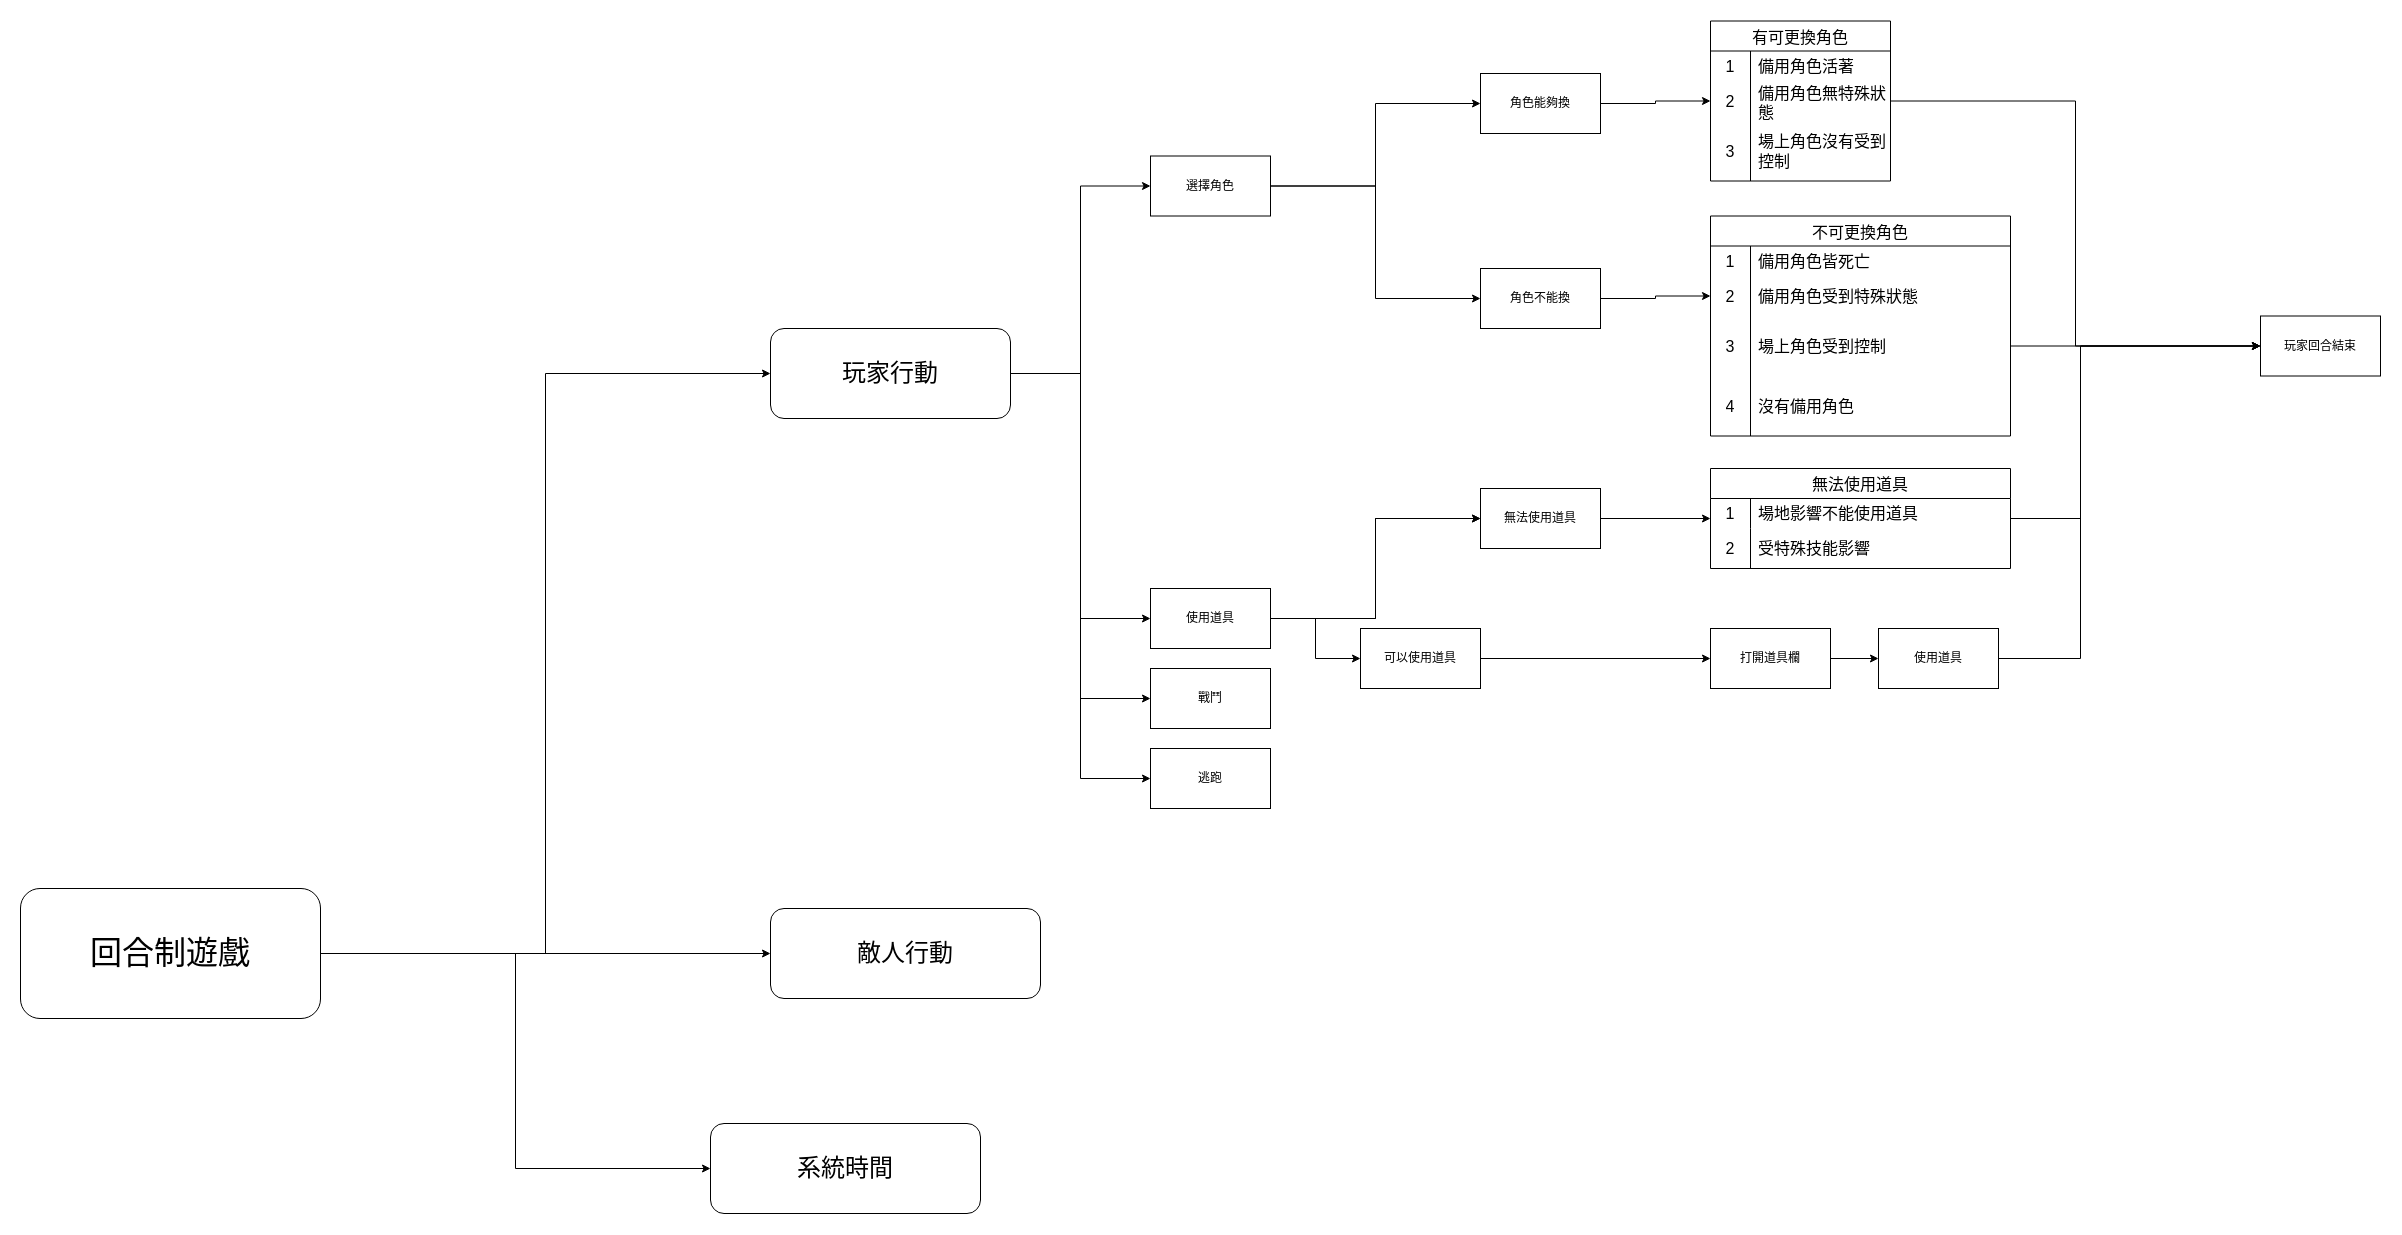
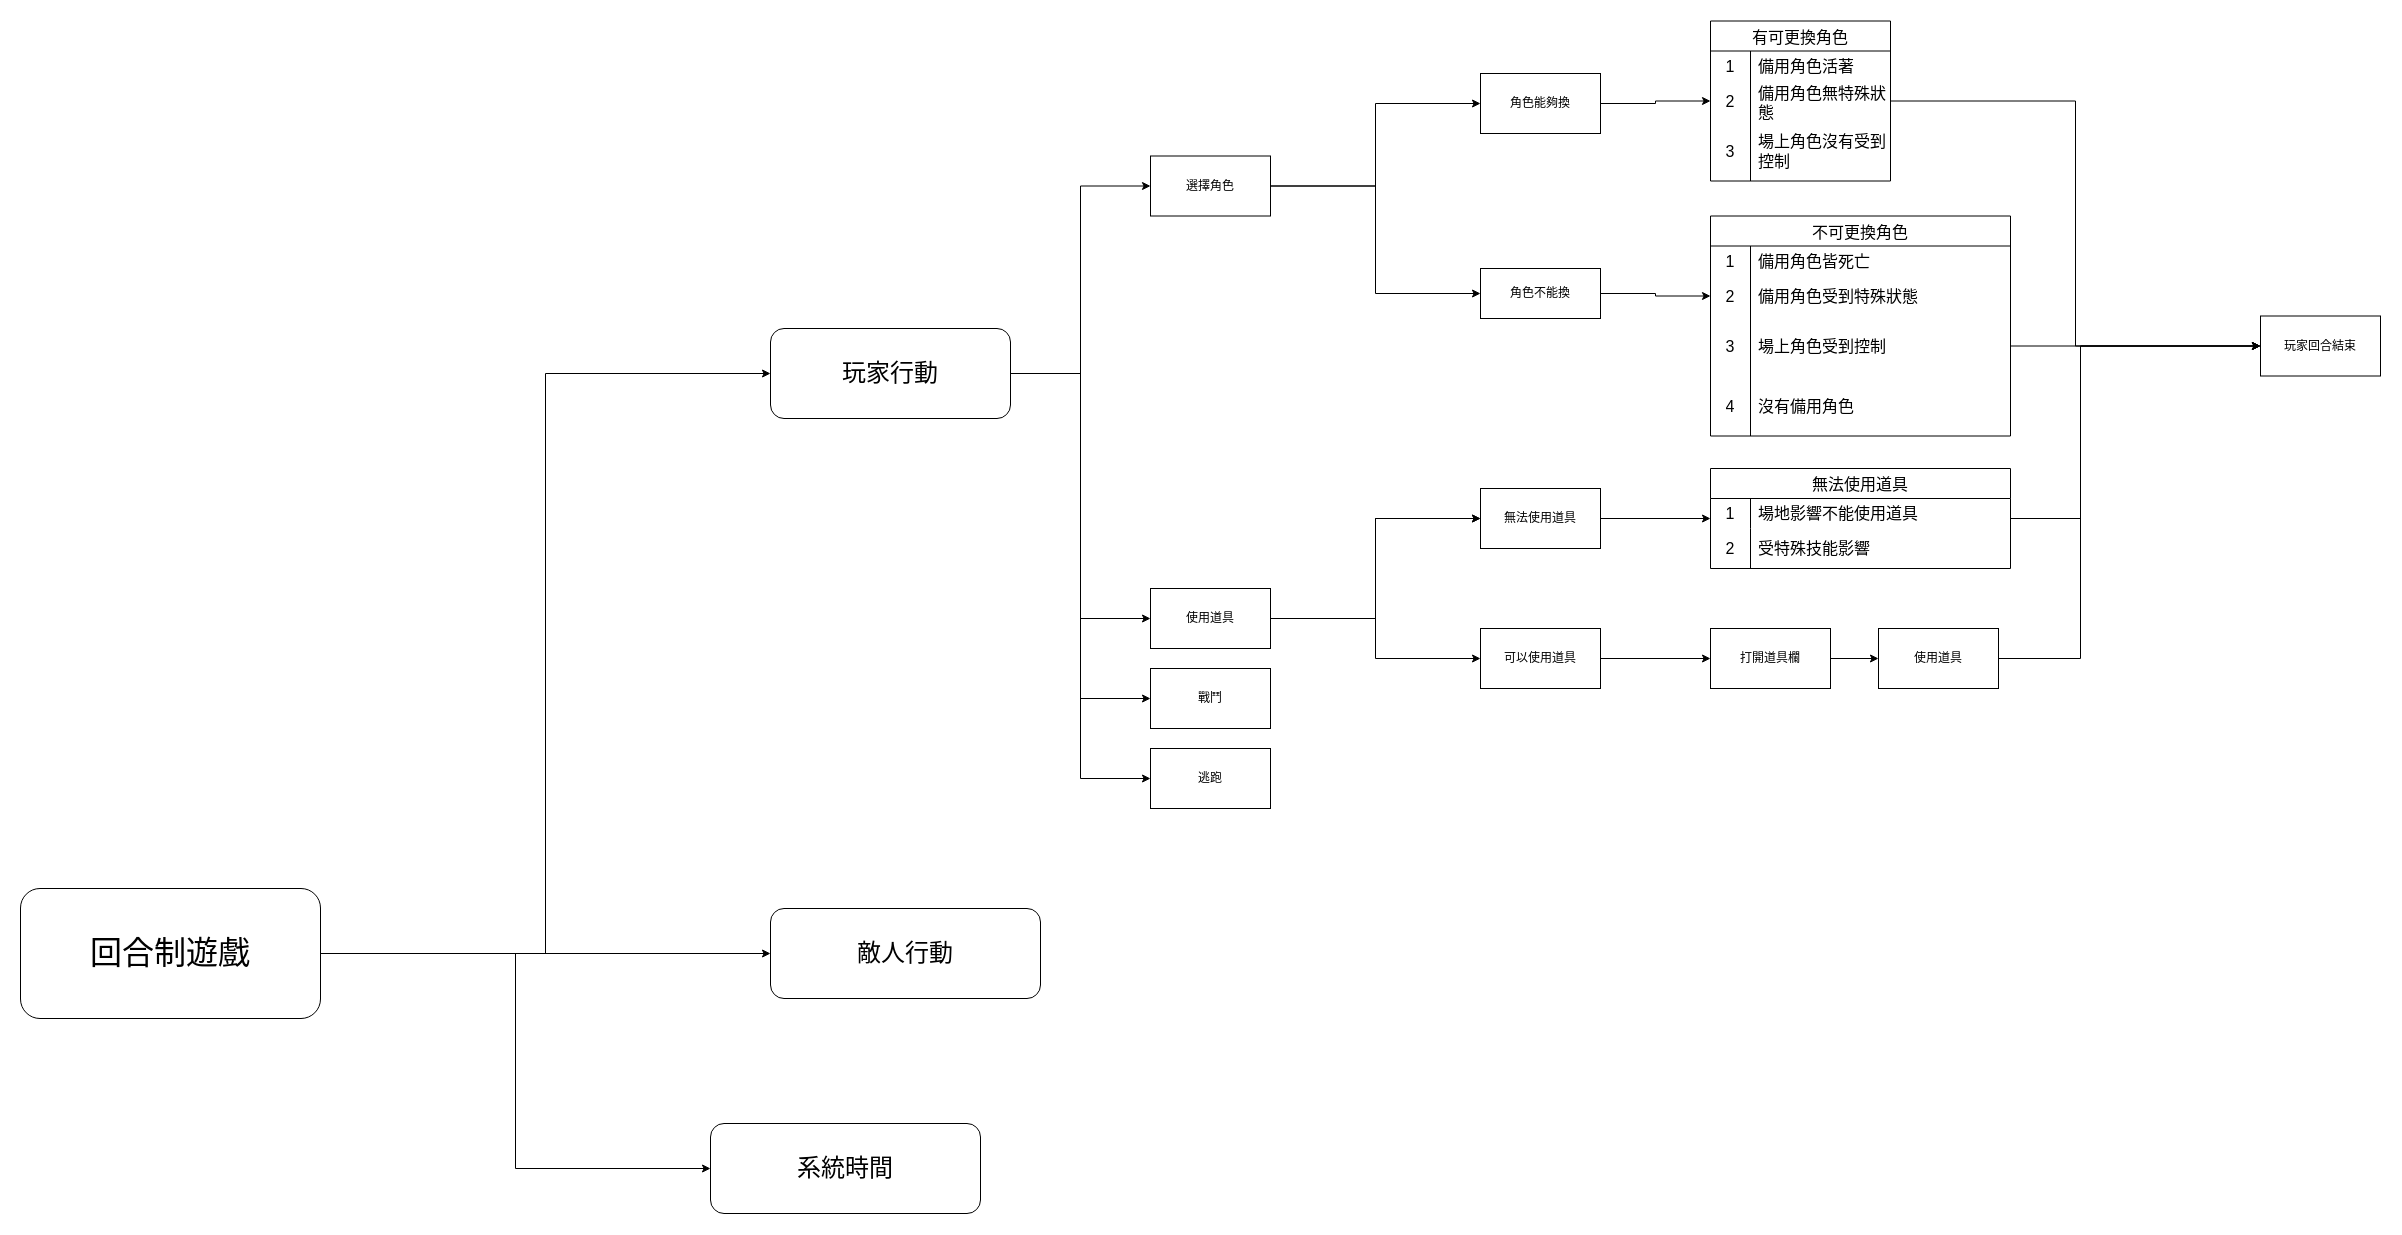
- <mxCell id="25" value="角色不能換" style="rounded=0;whiteSpace=wrap;html=1;" parent="1" vertex="1"><mxGeometry x="1480" y="268" width="120" height="60" as="geometry" /></mxCell>
+ <mxCell id="25" value="角色不能換" style="rounded=0;whiteSpace=wrap;html=1;" parent="1" vertex="1"><mxGeometry x="1480" y="268" width="120" height="50" as="geometry" /></mxCell>
- <mxCell id="52" value="可以使用道具" style="rounded=0;whiteSpace=wrap;html=1;" vertex="1" parent="1"><mxGeometry x="1360" y="628" width="120" height="60" as="geometry" /></mxCell>
+ <mxCell id="52" value="可以使用道具" style="rounded=0;whiteSpace=wrap;html=1;" vertex="1" parent="1"><mxGeometry x="1480" y="628" width="120" height="60" as="geometry" /></mxCell>
